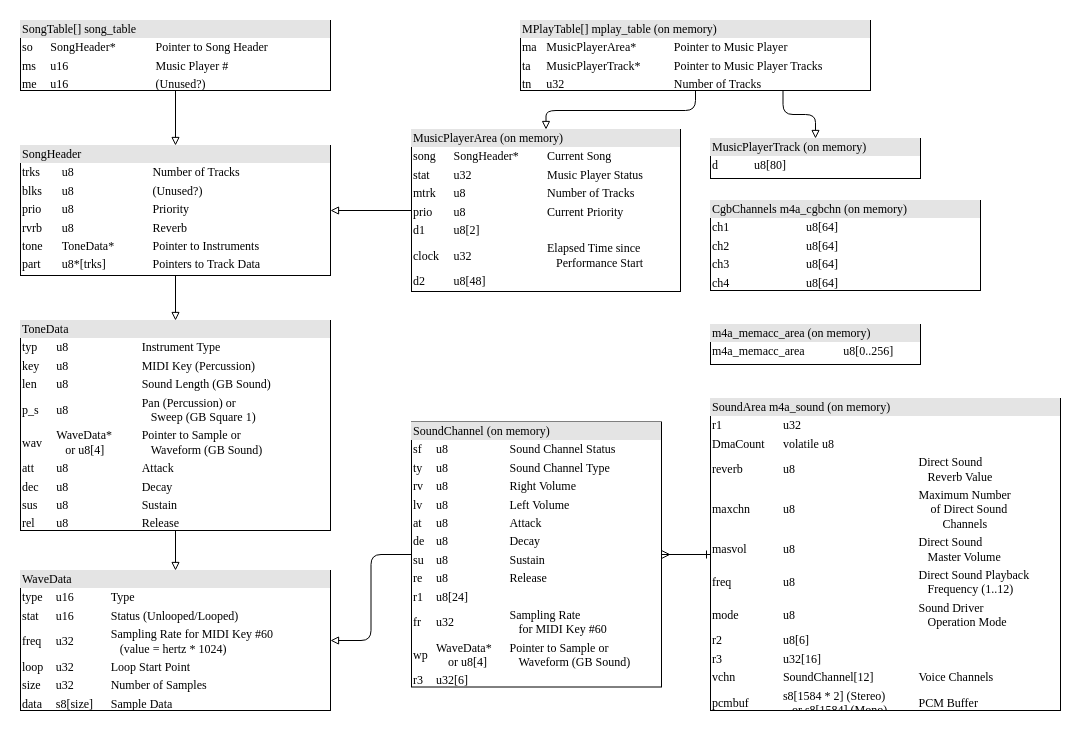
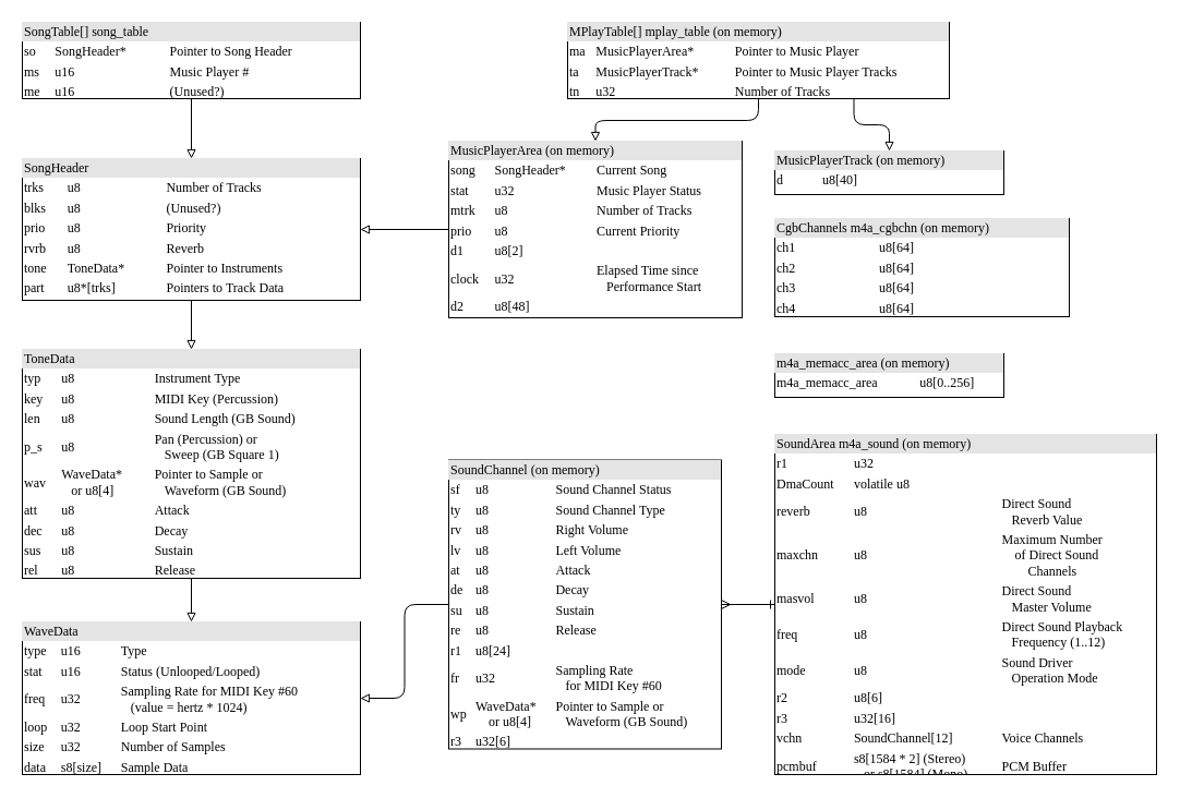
- <mxCell id="9" value="&lt;div style=&quot;box-sizing: border-box ; width: 100% ; background: #e4e4e4 ; padding: 2px&quot;&gt;MusicPlayerTrack (on memory)&lt;/div&gt;&lt;table style=&quot;width: 100% ; font-size: 1em&quot; cellpadding=&quot;2&quot; cellspacing=&quot;0&quot;&gt;&lt;tbody&gt;&lt;tr&gt;&lt;td&gt;d&lt;/td&gt;&lt;td&gt;u8[80]&lt;/td&gt;&lt;td&gt;&lt;br&gt;&lt;/td&gt;&lt;/tr&gt;&lt;/tbody&gt;&lt;/table&gt;" style="verticalAlign=top;align=left;overflow=fill;html=1;rounded=0;shadow=0;comic=0;labelBackgroundColor=none;strokeColor=#000000;strokeWidth=1;fillColor=#ffffff;fontFamily=Verdana;fontSize=12;fontColor=#000000;" parent="1" vertex="1"><mxGeometry x="710" y="138" width="210" height="40" as="geometry" /></mxCell>
+ <mxCell id="9" value="&lt;div style=&quot;box-sizing: border-box ; width: 100% ; background: #e4e4e4 ; padding: 2px&quot;&gt;MusicPlayerTrack (on memory)&lt;/div&gt;&lt;table style=&quot;width: 100% ; font-size: 1em&quot; cellpadding=&quot;2&quot; cellspacing=&quot;0&quot;&gt;&lt;tbody&gt;&lt;tr&gt;&lt;td&gt;d&lt;/td&gt;&lt;td&gt;u8[40]&lt;/td&gt;&lt;td&gt;&lt;br&gt;&lt;/td&gt;&lt;/tr&gt;&lt;/tbody&gt;&lt;/table&gt;" style="verticalAlign=top;align=left;overflow=fill;html=1;rounded=0;shadow=0;comic=0;labelBackgroundColor=none;strokeColor=#000000;strokeWidth=1;fillColor=#ffffff;fontFamily=Verdana;fontSize=12;fontColor=#000000;" parent="1" vertex="1"><mxGeometry x="710" y="138" width="210" height="40" as="geometry" /></mxCell>
